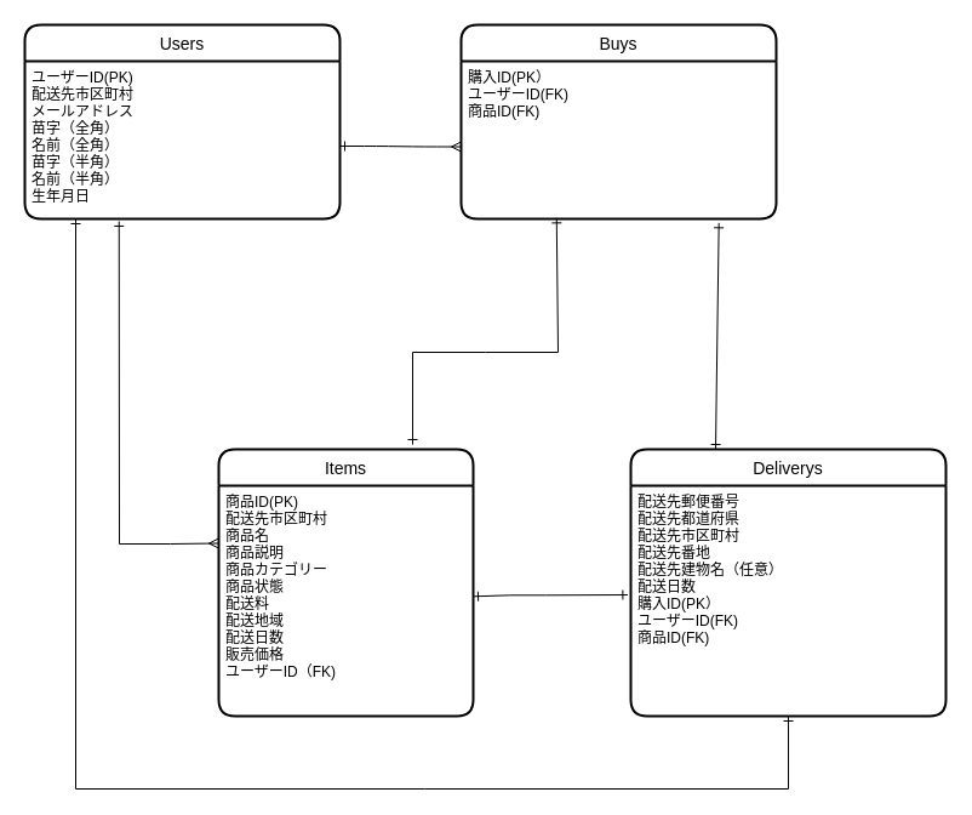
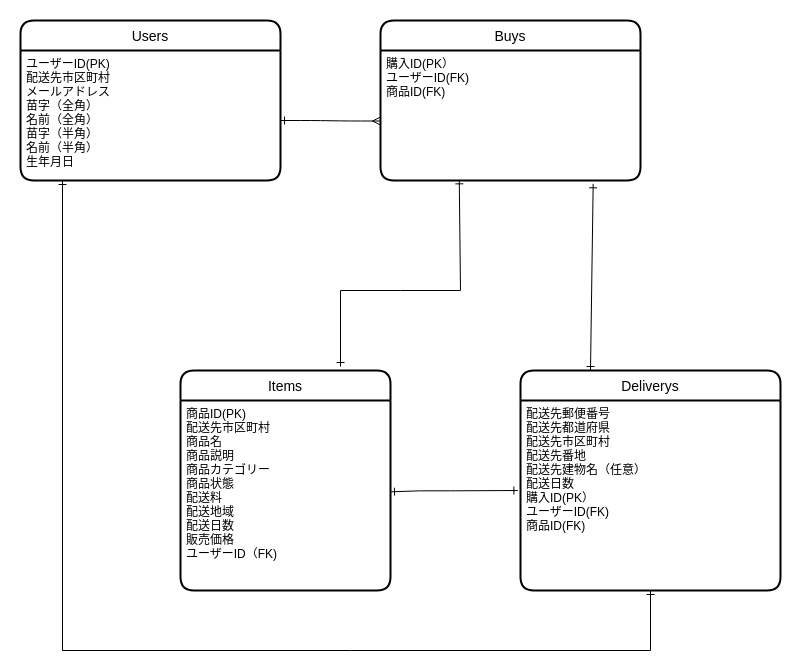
- <mxCell id="9" style="edgeStyle=none;rounded=0;html=1;exitX=0.299;exitY=1.015;exitDx=0;exitDy=0;exitPerimeter=0;entryX=0;entryY=0.25;entryDx=0;entryDy=0;endArrow=ERmany;endFill=0;startArrow=ERone;startFill=0;" parent="1" source="3" target="5" edge="1"><mxGeometry relative="1" as="geometry"><mxPoint x="100" y="450" as="targetPoint" /><Array as="points"><mxPoint x="98" y="448" /><mxPoint x="140" y="448" /></Array></mxGeometry></mxCell>
